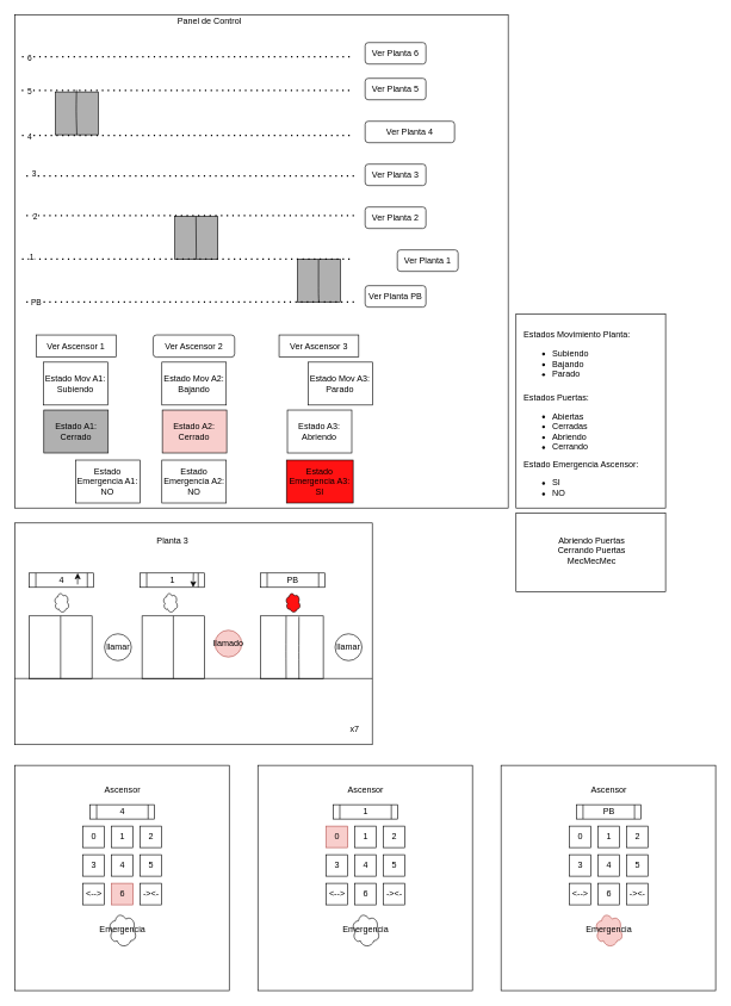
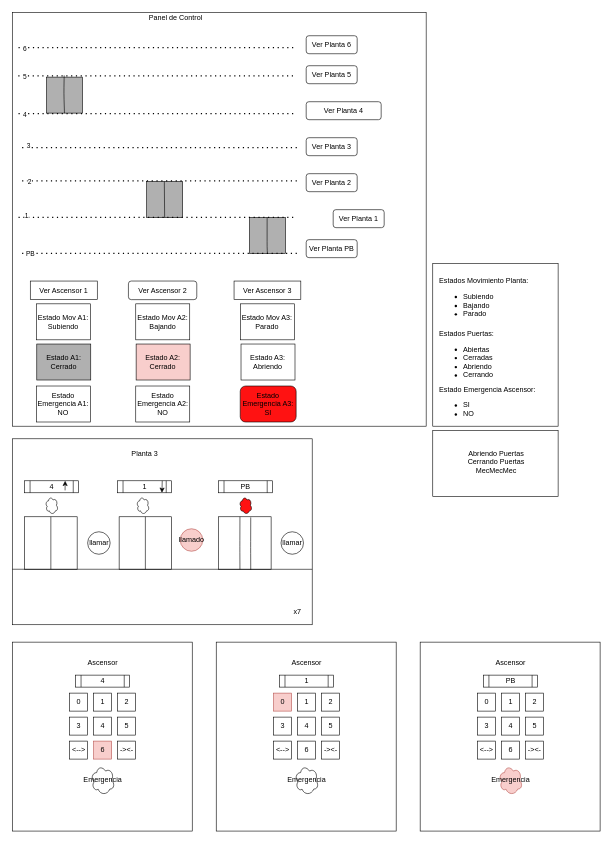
- <mxCell id="62" value="Estado Mov A3:&lt;br&gt;Parado" style="whiteSpace=wrap;html=1;fillColor=#FFFFFF;" vertex="1" parent="1"><mxGeometry x="430.37" y="506" width="90" height="60" as="geometry" /></mxCell>
+ <mxCell id="62" value="Estado Mov A3:&lt;br&gt;Parado" style="whiteSpace=wrap;html=1;fillColor=#FFFFFF;" vertex="1" parent="1"><mxGeometry x="400.37" y="506" width="90" height="60" as="geometry" /></mxCell>
- <mxCell id="69" value="Estado Emergencia A1:&lt;br&gt;NO" style="whiteSpace=wrap;html=1;fillColor=#FFFFFF;" vertex="1" parent="1"><mxGeometry x="105.2" y="643" width="90" height="60" as="geometry" /></mxCell>
+ <mxCell id="69" value="Estado Emergencia A1:&lt;br&gt;NO" style="whiteSpace=wrap;html=1;fillColor=#FFFFFF;" vertex="1" parent="1"><mxGeometry x="60.2" y="643" width="90" height="60" as="geometry" /></mxCell>
- <mxCell id="71" value="Estado Emergencia A3:&lt;br&gt;SI" style="whiteSpace=wrap;html=1;fillColor=#FF1212;" vertex="1" parent="1"><mxGeometry x="400" y="643" width="93.21" height="60" as="geometry" /></mxCell>
+ <mxCell id="71" value="Estado Emergencia A3:&lt;br&gt;SI" style="whiteSpace=wrap;html=1;fillColor=#FF1212;rounded=1;" vertex="1" parent="1"><mxGeometry x="400" y="643" width="93.21" height="60" as="geometry" /></mxCell>
